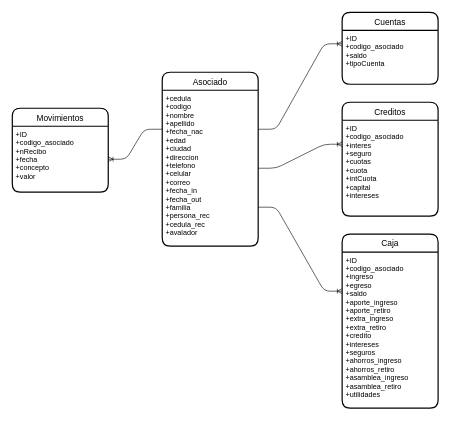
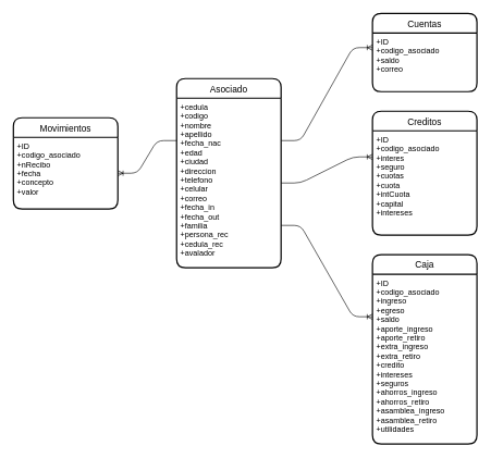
- <mxCell id="5" value="+ID&#10;+codigo_asociado&#10;+saldo&#10;+tipoCuenta&#10;" style="align=left;strokeColor=none;fillColor=none;spacingLeft=4;fontSize=12;verticalAlign=top;resizable=0;rotatable=0;part=1;" parent="4" vertex="1"><mxGeometry y="30" width="160" height="90" as="geometry" /></mxCell>
+ <mxCell id="5" value="+ID&#10;+codigo_asociado&#10;+saldo&#10;+correo&#10;" style="align=left;strokeColor=none;fillColor=none;spacingLeft=4;fontSize=12;verticalAlign=top;resizable=0;rotatable=0;part=1;" parent="4" vertex="1"><mxGeometry y="30" width="160" height="90" as="geometry" /></mxCell>
